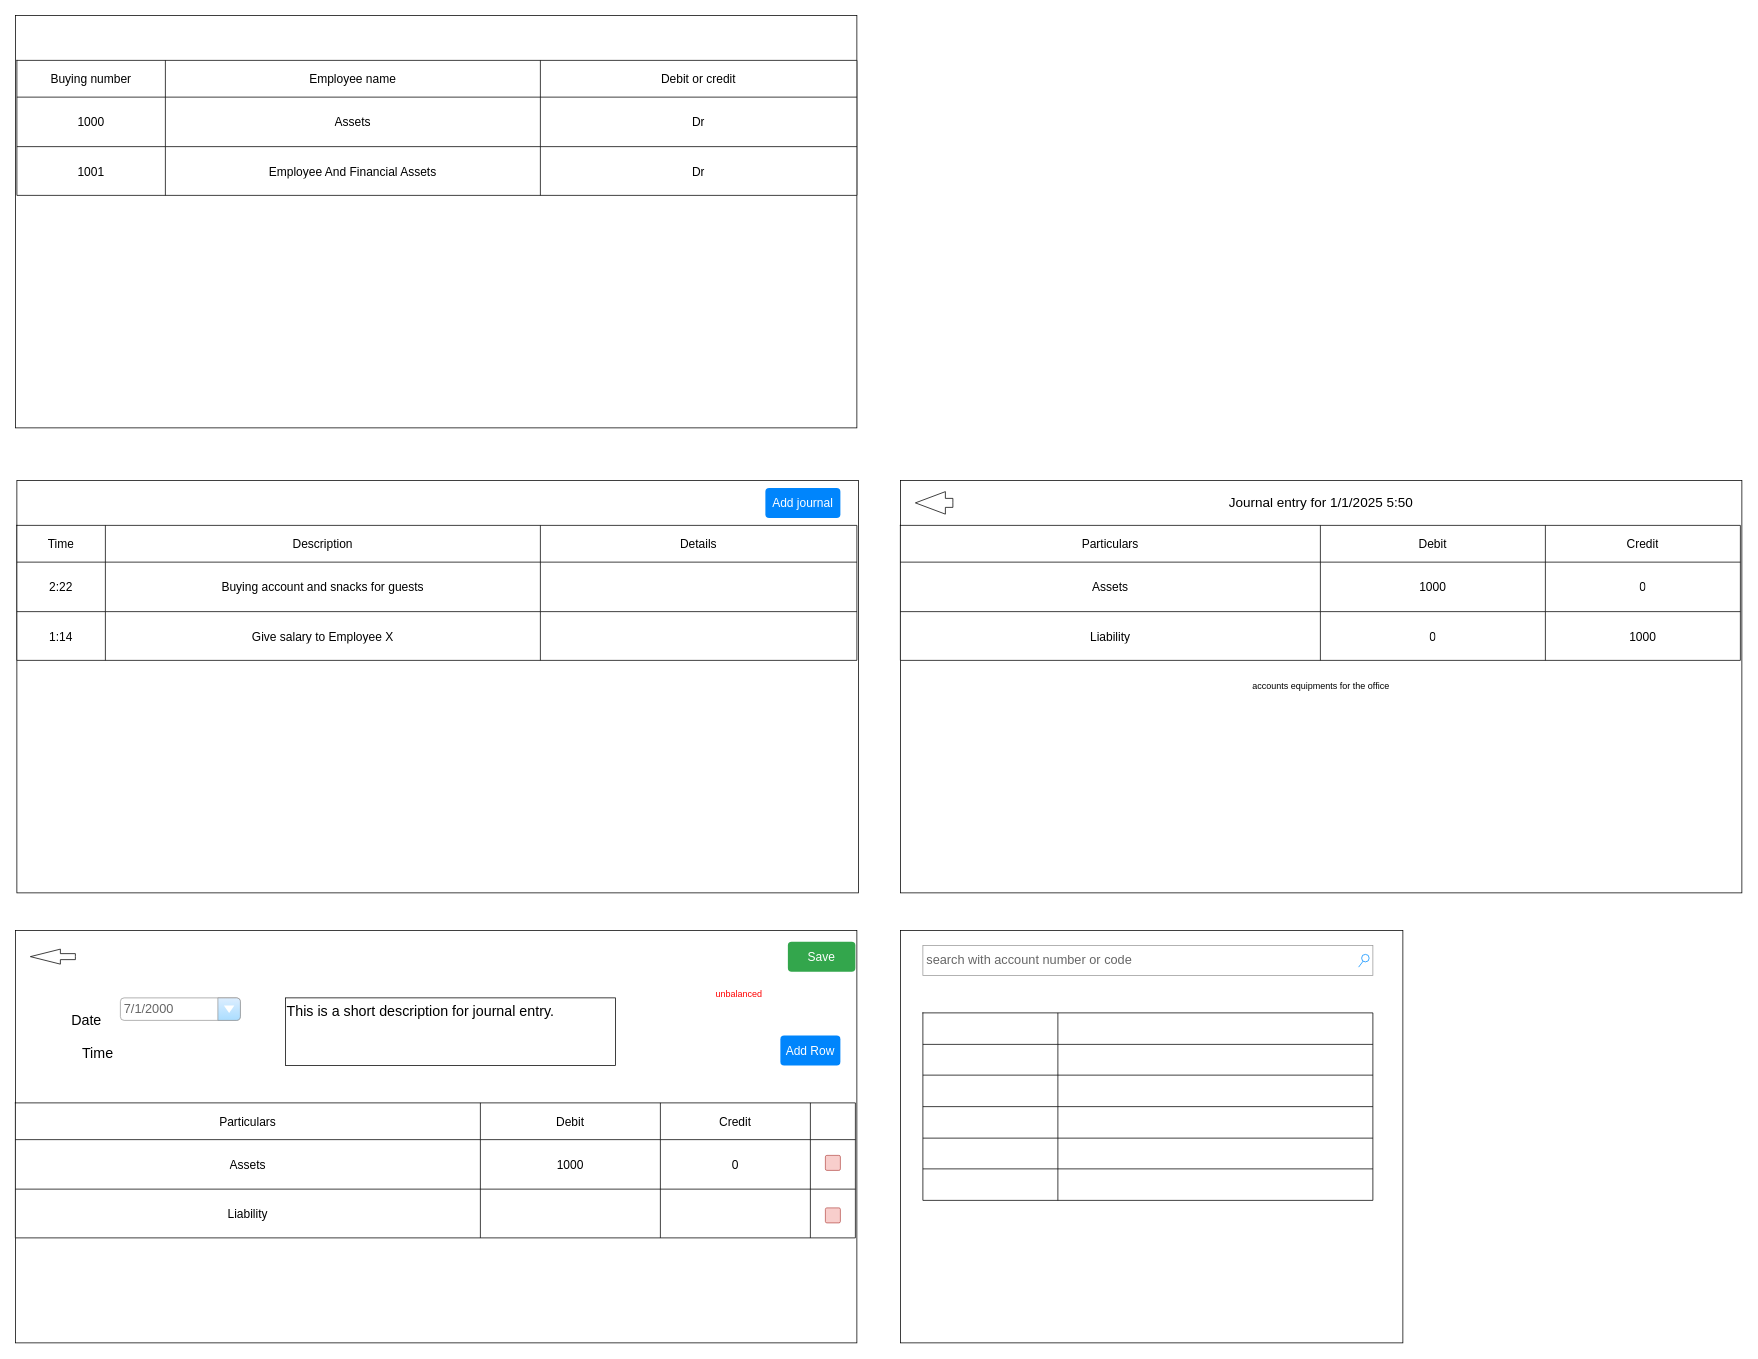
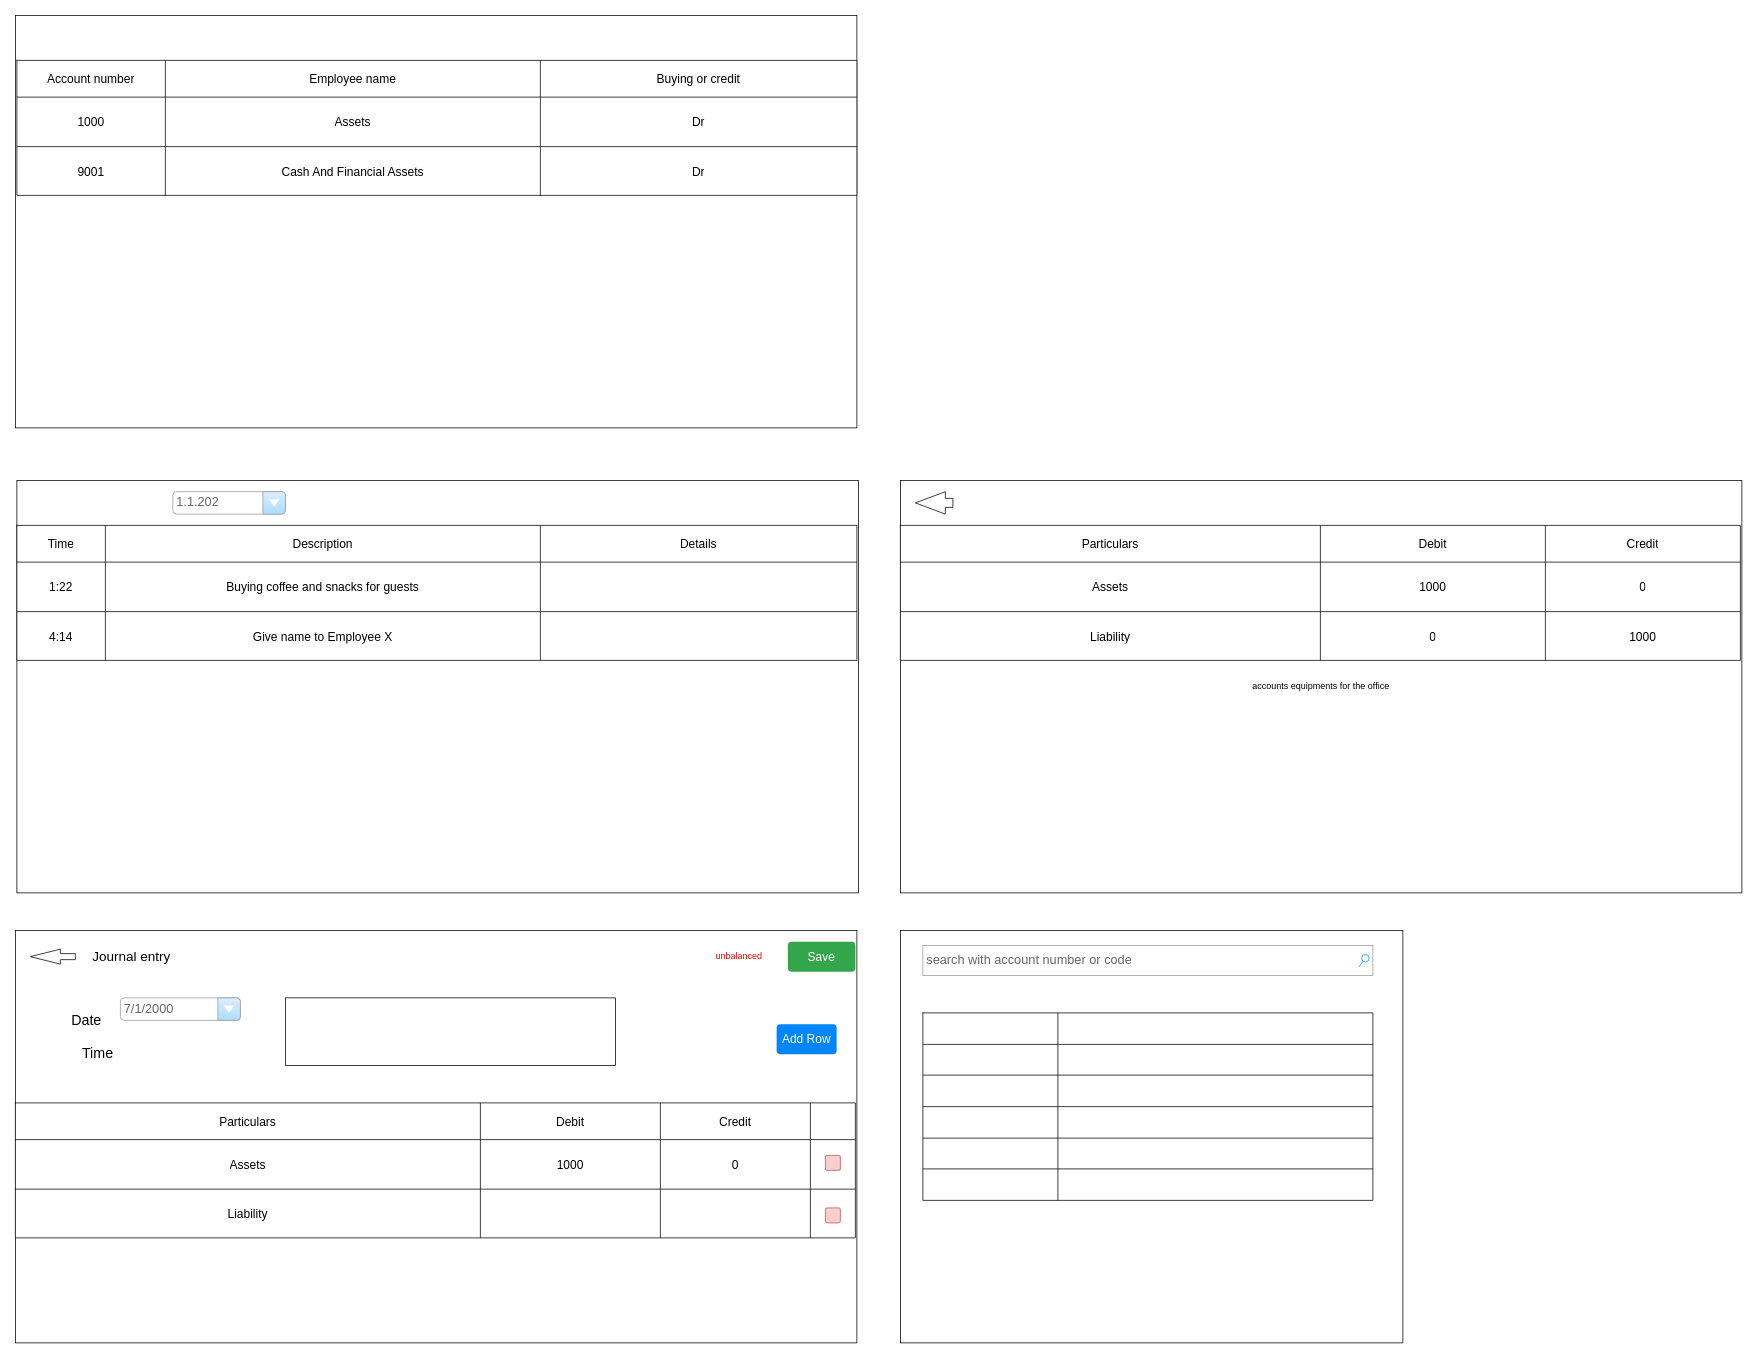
- <mxCell id="5" value="Buying number" style="shape=partialRectangle;html=1;whiteSpace=wrap;connectable=0;strokeColor=inherit;overflow=hidden;fillColor=none;top=0;left=0;bottom=0;right=0;pointerEvents=1;fontSize=16;" parent="4" vertex="1"><mxGeometry width="198" height="49" as="geometry"><mxRectangle width="198" height="49" as="alternateBounds" /></mxGeometry></mxCell>
+ <mxCell id="5" value="Account number" style="shape=partialRectangle;html=1;whiteSpace=wrap;connectable=0;strokeColor=inherit;overflow=hidden;fillColor=none;top=0;left=0;bottom=0;right=0;pointerEvents=1;fontSize=16;" parent="4" vertex="1"><mxGeometry width="198" height="49" as="geometry"><mxRectangle width="198" height="49" as="alternateBounds" /></mxGeometry></mxCell>
- <mxCell id="7" value="Debit or credit" style="shape=partialRectangle;html=1;whiteSpace=wrap;connectable=0;strokeColor=inherit;overflow=hidden;fillColor=none;top=0;left=0;bottom=0;right=0;pointerEvents=1;fontSize=16;" parent="4" vertex="1"><mxGeometry x="698" width="422" height="49" as="geometry"><mxRectangle width="422" height="49" as="alternateBounds" /></mxGeometry></mxCell>
+ <mxCell id="7" value="Buying or credit" style="shape=partialRectangle;html=1;whiteSpace=wrap;connectable=0;strokeColor=inherit;overflow=hidden;fillColor=none;top=0;left=0;bottom=0;right=0;pointerEvents=1;fontSize=16;" parent="4" vertex="1"><mxGeometry x="698" width="422" height="49" as="geometry"><mxRectangle width="422" height="49" as="alternateBounds" /></mxGeometry></mxCell>
- <mxCell id="13" value="1001" style="shape=partialRectangle;html=1;whiteSpace=wrap;connectable=0;strokeColor=inherit;overflow=hidden;fillColor=none;top=0;left=0;bottom=0;right=0;pointerEvents=1;fontSize=16;" parent="12" vertex="1"><mxGeometry width="198" height="65" as="geometry"><mxRectangle width="198" height="65" as="alternateBounds" /></mxGeometry></mxCell>
+ <mxCell id="13" value="9001" style="shape=partialRectangle;html=1;whiteSpace=wrap;connectable=0;strokeColor=inherit;overflow=hidden;fillColor=none;top=0;left=0;bottom=0;right=0;pointerEvents=1;fontSize=16;" parent="12" vertex="1"><mxGeometry width="198" height="65" as="geometry"><mxRectangle width="198" height="65" as="alternateBounds" /></mxGeometry></mxCell>
- <mxCell id="14" value="Employee And Financial Assets" style="shape=partialRectangle;html=1;whiteSpace=wrap;connectable=0;strokeColor=inherit;overflow=hidden;fillColor=none;top=0;left=0;bottom=0;right=0;pointerEvents=1;fontSize=16;" parent="12" vertex="1"><mxGeometry x="198" width="500" height="65" as="geometry"><mxRectangle width="500" height="65" as="alternateBounds" /></mxGeometry></mxCell>
+ <mxCell id="14" value="Cash And Financial Assets" style="shape=partialRectangle;html=1;whiteSpace=wrap;connectable=0;strokeColor=inherit;overflow=hidden;fillColor=none;top=0;left=0;bottom=0;right=0;pointerEvents=1;fontSize=16;" parent="12" vertex="1"><mxGeometry x="198" width="500" height="65" as="geometry"><mxRectangle width="500" height="65" as="alternateBounds" /></mxGeometry></mxCell>
+ <mxCell id="30" value="1.1.202" style="strokeWidth=1;shadow=0;dashed=0;align=center;html=1;shape=mxgraph.mockup.forms.comboBox;strokeColor=#999999;fillColor=#ddeeff;align=left;fillColor2=#aaddff;mainText=;fontColor=#666666;fontSize=17;spacingLeft=3;" parent="1" vertex="1"><mxGeometry x="230" y="655" width="150" height="30" as="geometry" /></mxCell>
- <mxCell id="77" value="Add journal" style="html=1;shadow=0;dashed=0;shape=mxgraph.bootstrap.rrect;rSize=5;strokeColor=none;strokeWidth=1;fillColor=#0085FC;fontColor=#FFFFFF;whiteSpace=wrap;align=center;verticalAlign=middle;spacingLeft=0;fontStyle=0;fontSize=16;spacing=5;" parent="1" vertex="1"><mxGeometry x="1020" y="650" width="100" height="40" as="geometry" /></mxCell>
- <mxCell id="32" value="Journal entry for 1/1/2025 5:50" style="text;html=1;align=center;verticalAlign=middle;whiteSpace=wrap;rounded=0;fontSize=18;" parent="1" vertex="1"><mxGeometry x="1486" y="640" width="550" height="60" as="geometry" /></mxCell>
- <mxCell id="23" value="2:22" style="shape=partialRectangle;html=1;whiteSpace=wrap;connectable=0;strokeColor=inherit;overflow=hidden;fillColor=none;top=0;left=0;bottom=0;right=0;pointerEvents=1;fontSize=16;" parent="22" vertex="1"><mxGeometry width="118" height="66" as="geometry"><mxRectangle width="118" height="66" as="alternateBounds" /></mxGeometry></mxCell>
+ <mxCell id="23" value="1:22" style="shape=partialRectangle;html=1;whiteSpace=wrap;connectable=0;strokeColor=inherit;overflow=hidden;fillColor=none;top=0;left=0;bottom=0;right=0;pointerEvents=1;fontSize=16;" parent="22" vertex="1"><mxGeometry width="118" height="66" as="geometry"><mxRectangle width="118" height="66" as="alternateBounds" /></mxGeometry></mxCell>
- <mxCell id="24" value="Buying account and snacks for guests" style="shape=partialRectangle;html=1;whiteSpace=wrap;connectable=0;strokeColor=inherit;overflow=hidden;fillColor=none;top=0;left=0;bottom=0;right=0;pointerEvents=1;fontSize=16;" parent="22" vertex="1"><mxGeometry x="118" width="580" height="66" as="geometry"><mxRectangle width="580" height="66" as="alternateBounds" /></mxGeometry></mxCell>
+ <mxCell id="24" value="Buying coffee and snacks for guests" style="shape=partialRectangle;html=1;whiteSpace=wrap;connectable=0;strokeColor=inherit;overflow=hidden;fillColor=none;top=0;left=0;bottom=0;right=0;pointerEvents=1;fontSize=16;" parent="22" vertex="1"><mxGeometry x="118" width="580" height="66" as="geometry"><mxRectangle width="580" height="66" as="alternateBounds" /></mxGeometry></mxCell>
- <mxCell id="27" value="1:14" style="shape=partialRectangle;html=1;whiteSpace=wrap;connectable=0;strokeColor=inherit;overflow=hidden;fillColor=none;top=0;left=0;bottom=0;right=0;pointerEvents=1;fontSize=16;" parent="26" vertex="1"><mxGeometry width="118" height="65" as="geometry"><mxRectangle width="118" height="65" as="alternateBounds" /></mxGeometry></mxCell>
+ <mxCell id="27" value="4:14" style="shape=partialRectangle;html=1;whiteSpace=wrap;connectable=0;strokeColor=inherit;overflow=hidden;fillColor=none;top=0;left=0;bottom=0;right=0;pointerEvents=1;fontSize=16;" parent="26" vertex="1"><mxGeometry width="118" height="65" as="geometry"><mxRectangle width="118" height="65" as="alternateBounds" /></mxGeometry></mxCell>
- <mxCell id="28" value="Give salary to Employee X" style="shape=partialRectangle;html=1;whiteSpace=wrap;connectable=0;strokeColor=inherit;overflow=hidden;fillColor=none;top=0;left=0;bottom=0;right=0;pointerEvents=1;fontSize=16;" parent="26" vertex="1"><mxGeometry x="118" width="580" height="65" as="geometry"><mxRectangle width="580" height="65" as="alternateBounds" /></mxGeometry></mxCell>
+ <mxCell id="28" value="Give name to Employee X" style="shape=partialRectangle;html=1;whiteSpace=wrap;connectable=0;strokeColor=inherit;overflow=hidden;fillColor=none;top=0;left=0;bottom=0;right=0;pointerEvents=1;fontSize=16;" parent="26" vertex="1"><mxGeometry x="118" width="580" height="65" as="geometry"><mxRectangle width="580" height="65" as="alternateBounds" /></mxGeometry></mxCell>
+ <mxCell id="49" value="&lt;font style=&quot;font-size: 18px;&quot;&gt;Journal entry&lt;/font&gt;" style="text;html=1;align=center;verticalAlign=middle;whiteSpace=wrap;rounded=0;" parent="1" vertex="1"><mxGeometry x="100" y="1240" width="150" height="70" as="geometry" /></mxCell>
- <mxCell id="76" value="&lt;font style=&quot;color: light-dark(rgb(255, 0, 0), rgb(0, 112, 0));&quot;&gt;unbalanced&lt;/font&gt;" style="text;html=1;align=center;verticalAlign=middle;whiteSpace=wrap;rounded=0;" parent="1" vertex="1"><mxGeometry x="955" y="1310" width="60" height="30" as="geometry" /></mxCell>
+ <mxCell id="76" value="&lt;font style=&quot;color: light-dark(rgb(255, 0, 0), rgb(0, 112, 0));&quot;&gt;unbalanced&lt;/font&gt;" style="text;html=1;align=center;verticalAlign=middle;whiteSpace=wrap;rounded=0;" parent="1" vertex="1"><mxGeometry x="955" y="1260" width="60" height="30" as="geometry" /></mxCell>
- <mxCell id="71" value="&lt;font style=&quot;font-size: 19px;&quot;&gt;This is a short description for journal entry.&lt;/font&gt;" style="text;html=1;align=left;verticalAlign=top;whiteSpace=wrap;rounded=0;" parent="1" vertex="1"><mxGeometry x="380" y="1330" width="440" height="90" as="geometry" /></mxCell>
- <mxCell id="73" value="Add Row" style="html=1;shadow=0;dashed=0;shape=mxgraph.bootstrap.rrect;rSize=5;strokeColor=none;strokeWidth=1;fillColor=#0085FC;fontColor=#FFFFFF;whiteSpace=wrap;align=center;verticalAlign=middle;spacingLeft=0;fontStyle=0;fontSize=16;spacing=5;" parent="1" vertex="1"><mxGeometry x="1040" y="1380" width="80" height="40" as="geometry" /></mxCell>
+ <mxCell id="73" value="Add Row" style="html=1;shadow=0;dashed=0;shape=mxgraph.bootstrap.rrect;rSize=5;strokeColor=none;strokeWidth=1;fillColor=#0085FC;fontColor=#FFFFFF;whiteSpace=wrap;align=center;verticalAlign=middle;spacingLeft=0;fontStyle=0;fontSize=16;spacing=5;" parent="1" vertex="1"><mxGeometry x="1035" y="1365" width="80" height="40" as="geometry" /></mxCell>
